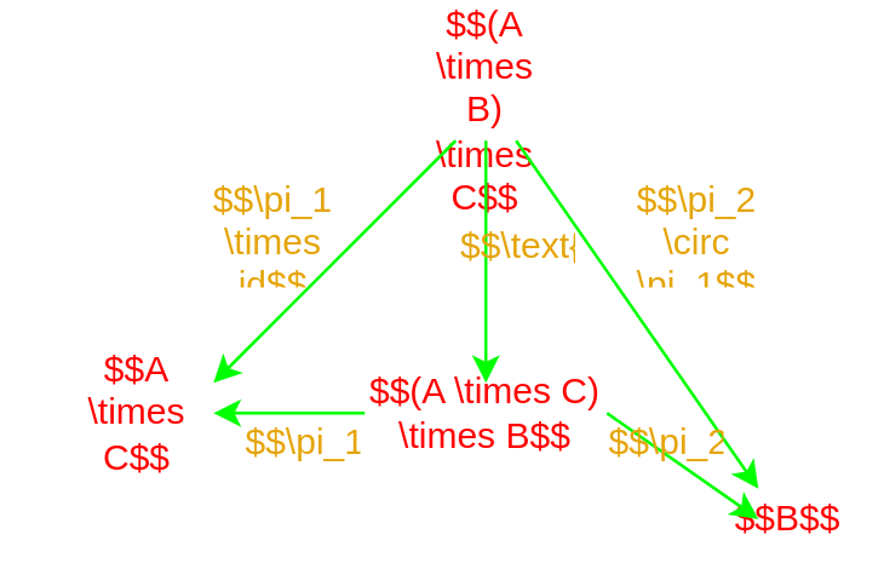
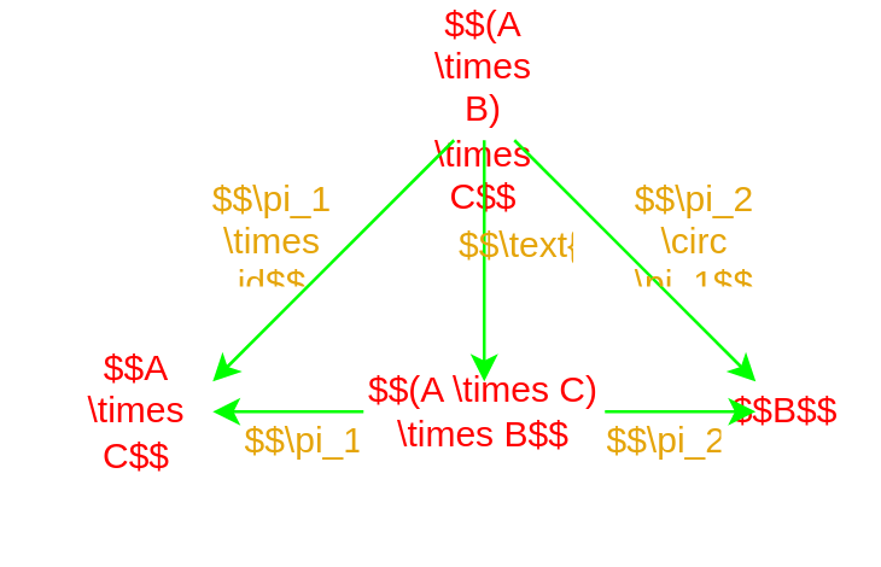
- <mxCell id="6" value="&lt;div&gt;$$B$$&lt;/div&gt;" style="text;html=1;align=center;verticalAlign=middle;whiteSpace=wrap;rounded=0;fontColor=#ff0000;" parent="1" vertex="1"><mxGeometry x="250" y="155" width="20" height="20" as="geometry" /></mxCell>
+ <mxCell id="6" value="&lt;div&gt;$$B$$&lt;/div&gt;" style="text;html=1;align=center;verticalAlign=middle;whiteSpace=wrap;rounded=0;fontColor=#ff0000;" parent="1" vertex="1"><mxGeometry x="250" y="120" width="20" height="20" as="geometry" /></mxCell>
